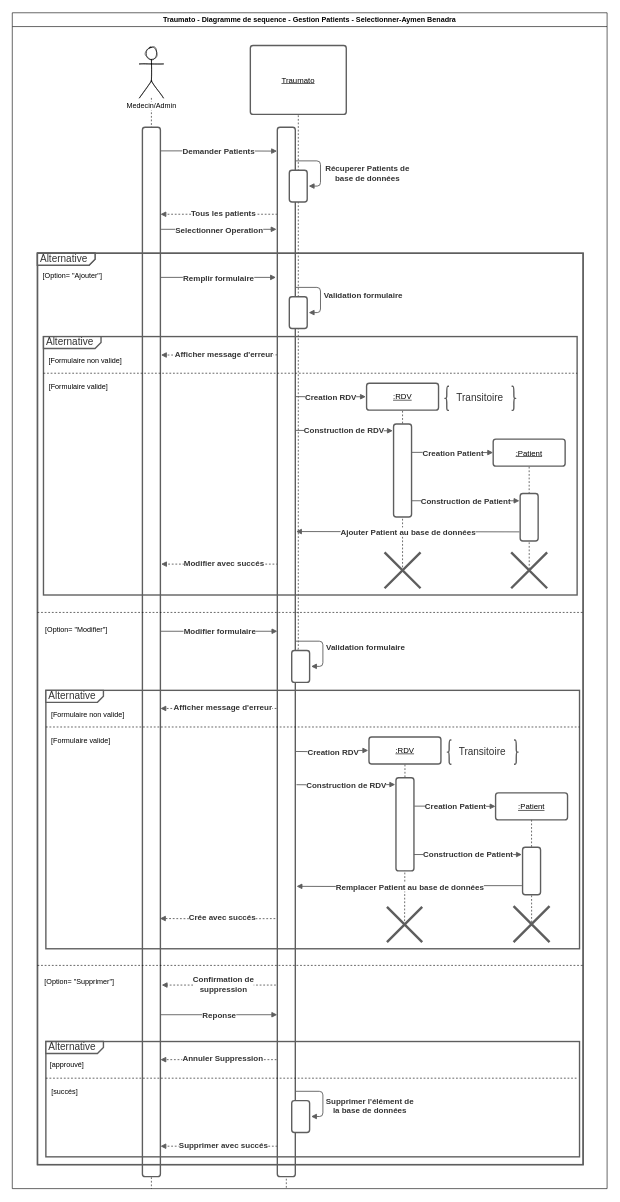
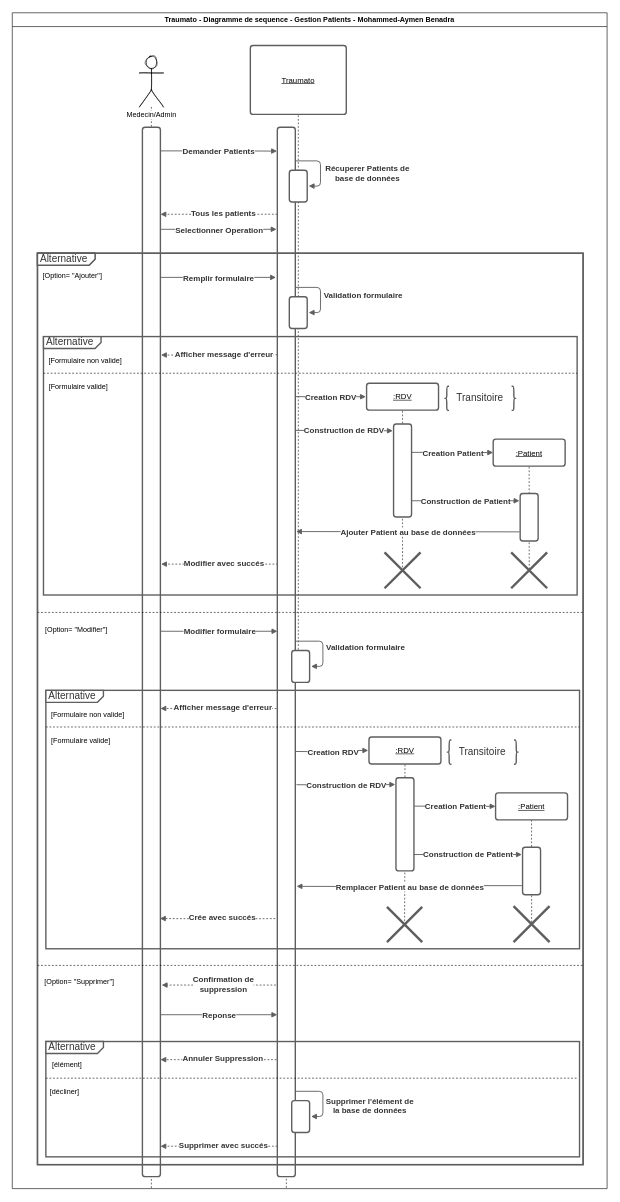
- <mxCell id="109" value="Traumato - Diagramme de sequence - Gestion Patients - Selectionner-Aymen Benadra" style="swimlane;" vertex="1" parent="1"><mxGeometry x="20" y="20" width="992" height="1961" as="geometry" /></mxCell>
+ <mxCell id="109" value="Traumato - Diagramme de sequence - Gestion Patients - Mohammed-Aymen Benadra" style="swimlane;" vertex="1" parent="1"><mxGeometry x="20" y="20" width="992" height="1961" as="geometry" /></mxCell>
- <mxCell id="14" value="Medecin/Admin" style="shape=umlActor;verticalLabelPosition=bottom;verticalAlign=top;html=1;outlineConnect=0;sketch=1;shadow=0;gradientColor=none;fillColor=default;noLabel=0;labelPadding=0;container=0;align=center;labelBackgroundColor=default;labelBorderColor=none;" parent="1" vertex="1"><mxGeometry x="232" y="77" width="40" height="85" as="geometry" /></mxCell>
+ <mxCell id="14" value="Medecin/Admin" style="shape=umlActor;verticalLabelPosition=bottom;verticalAlign=top;html=1;outlineConnect=0;sketch=1;shadow=0;gradientColor=none;fillColor=default;noLabel=0;labelPadding=0;container=0;align=center;labelBackgroundColor=default;labelBorderColor=none;" parent="1" vertex="1"><mxGeometry x="232" y="92" width="40" height="85" as="geometry" /></mxCell>
- <mxCell id="90" value="[approuvé]" style="text;html=1;strokeColor=none;fillColor=none;align=center;verticalAlign=middle;whiteSpace=wrap;rounded=0;" vertex="1" parent="1"><mxGeometry x="75" y="1756.67" width="73" height="35.41" as="geometry" /></mxCell>
+ <mxCell id="90" value="[élément]" style="text;html=1;strokeColor=none;fillColor=none;align=center;verticalAlign=middle;whiteSpace=wrap;rounded=0;" vertex="1" parent="1"><mxGeometry x="75" y="1756.67" width="73" height="35.41" as="geometry" /></mxCell>
- <mxCell id="93" value="[succés]" style="text;html=1;strokeColor=none;fillColor=none;align=center;verticalAlign=middle;whiteSpace=wrap;rounded=0;" vertex="1" parent="1"><mxGeometry x="83" y="1801.52" width="49" height="35.41" as="geometry" /></mxCell>
+ <mxCell id="93" value="[décliner]" style="text;html=1;strokeColor=none;fillColor=none;align=center;verticalAlign=middle;whiteSpace=wrap;rounded=0;" vertex="1" parent="1"><mxGeometry x="83" y="1801.52" width="49" height="35.41" as="geometry" /></mxCell>
